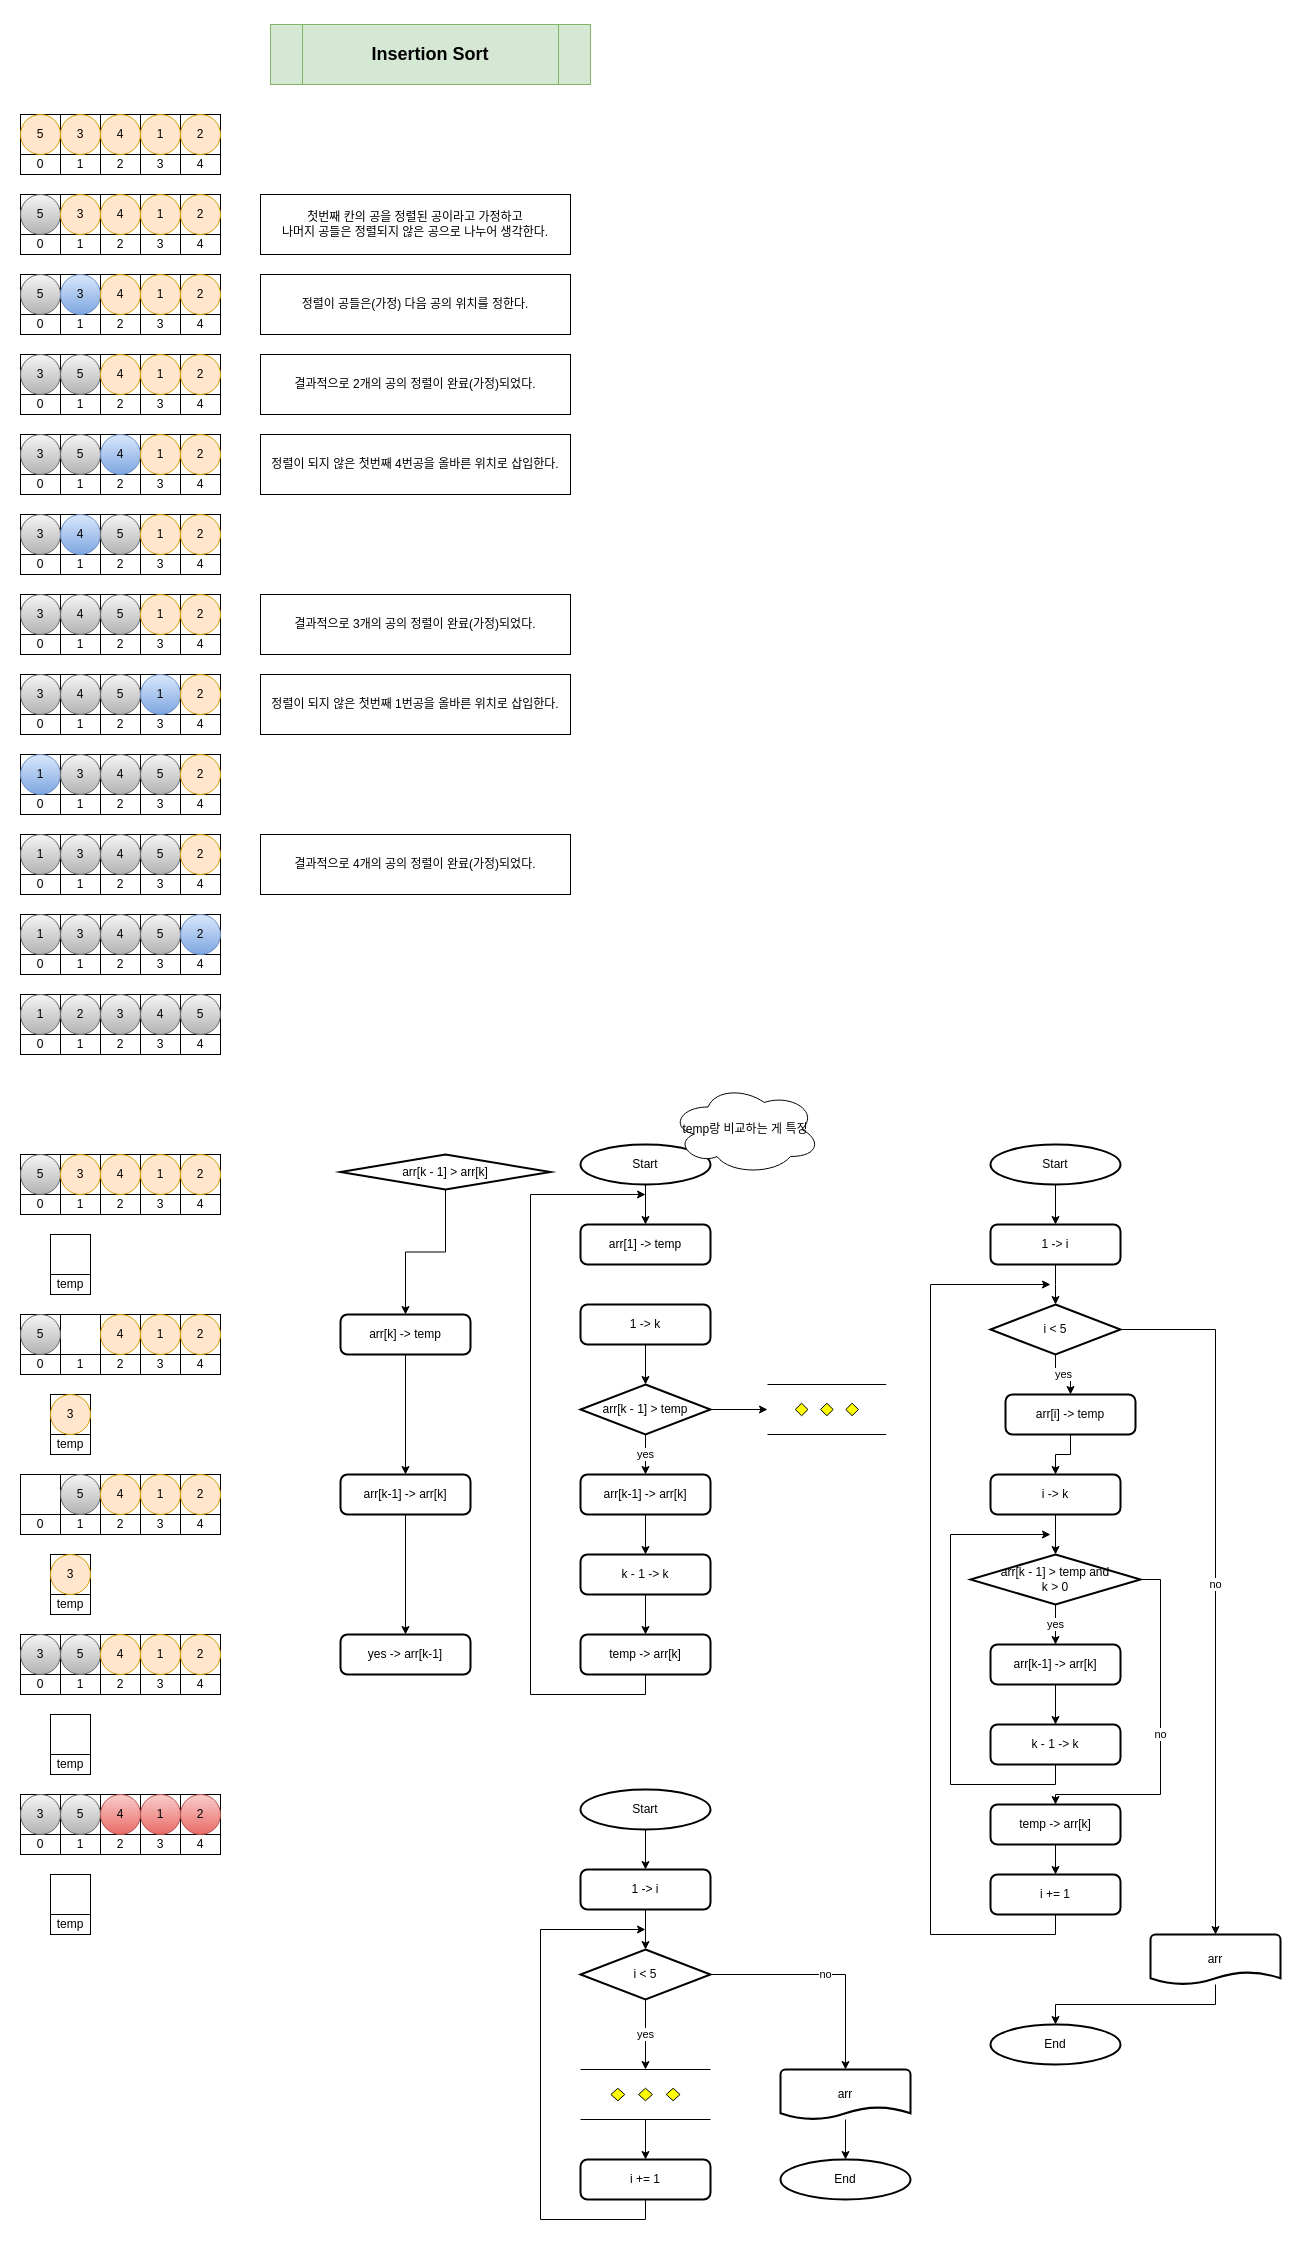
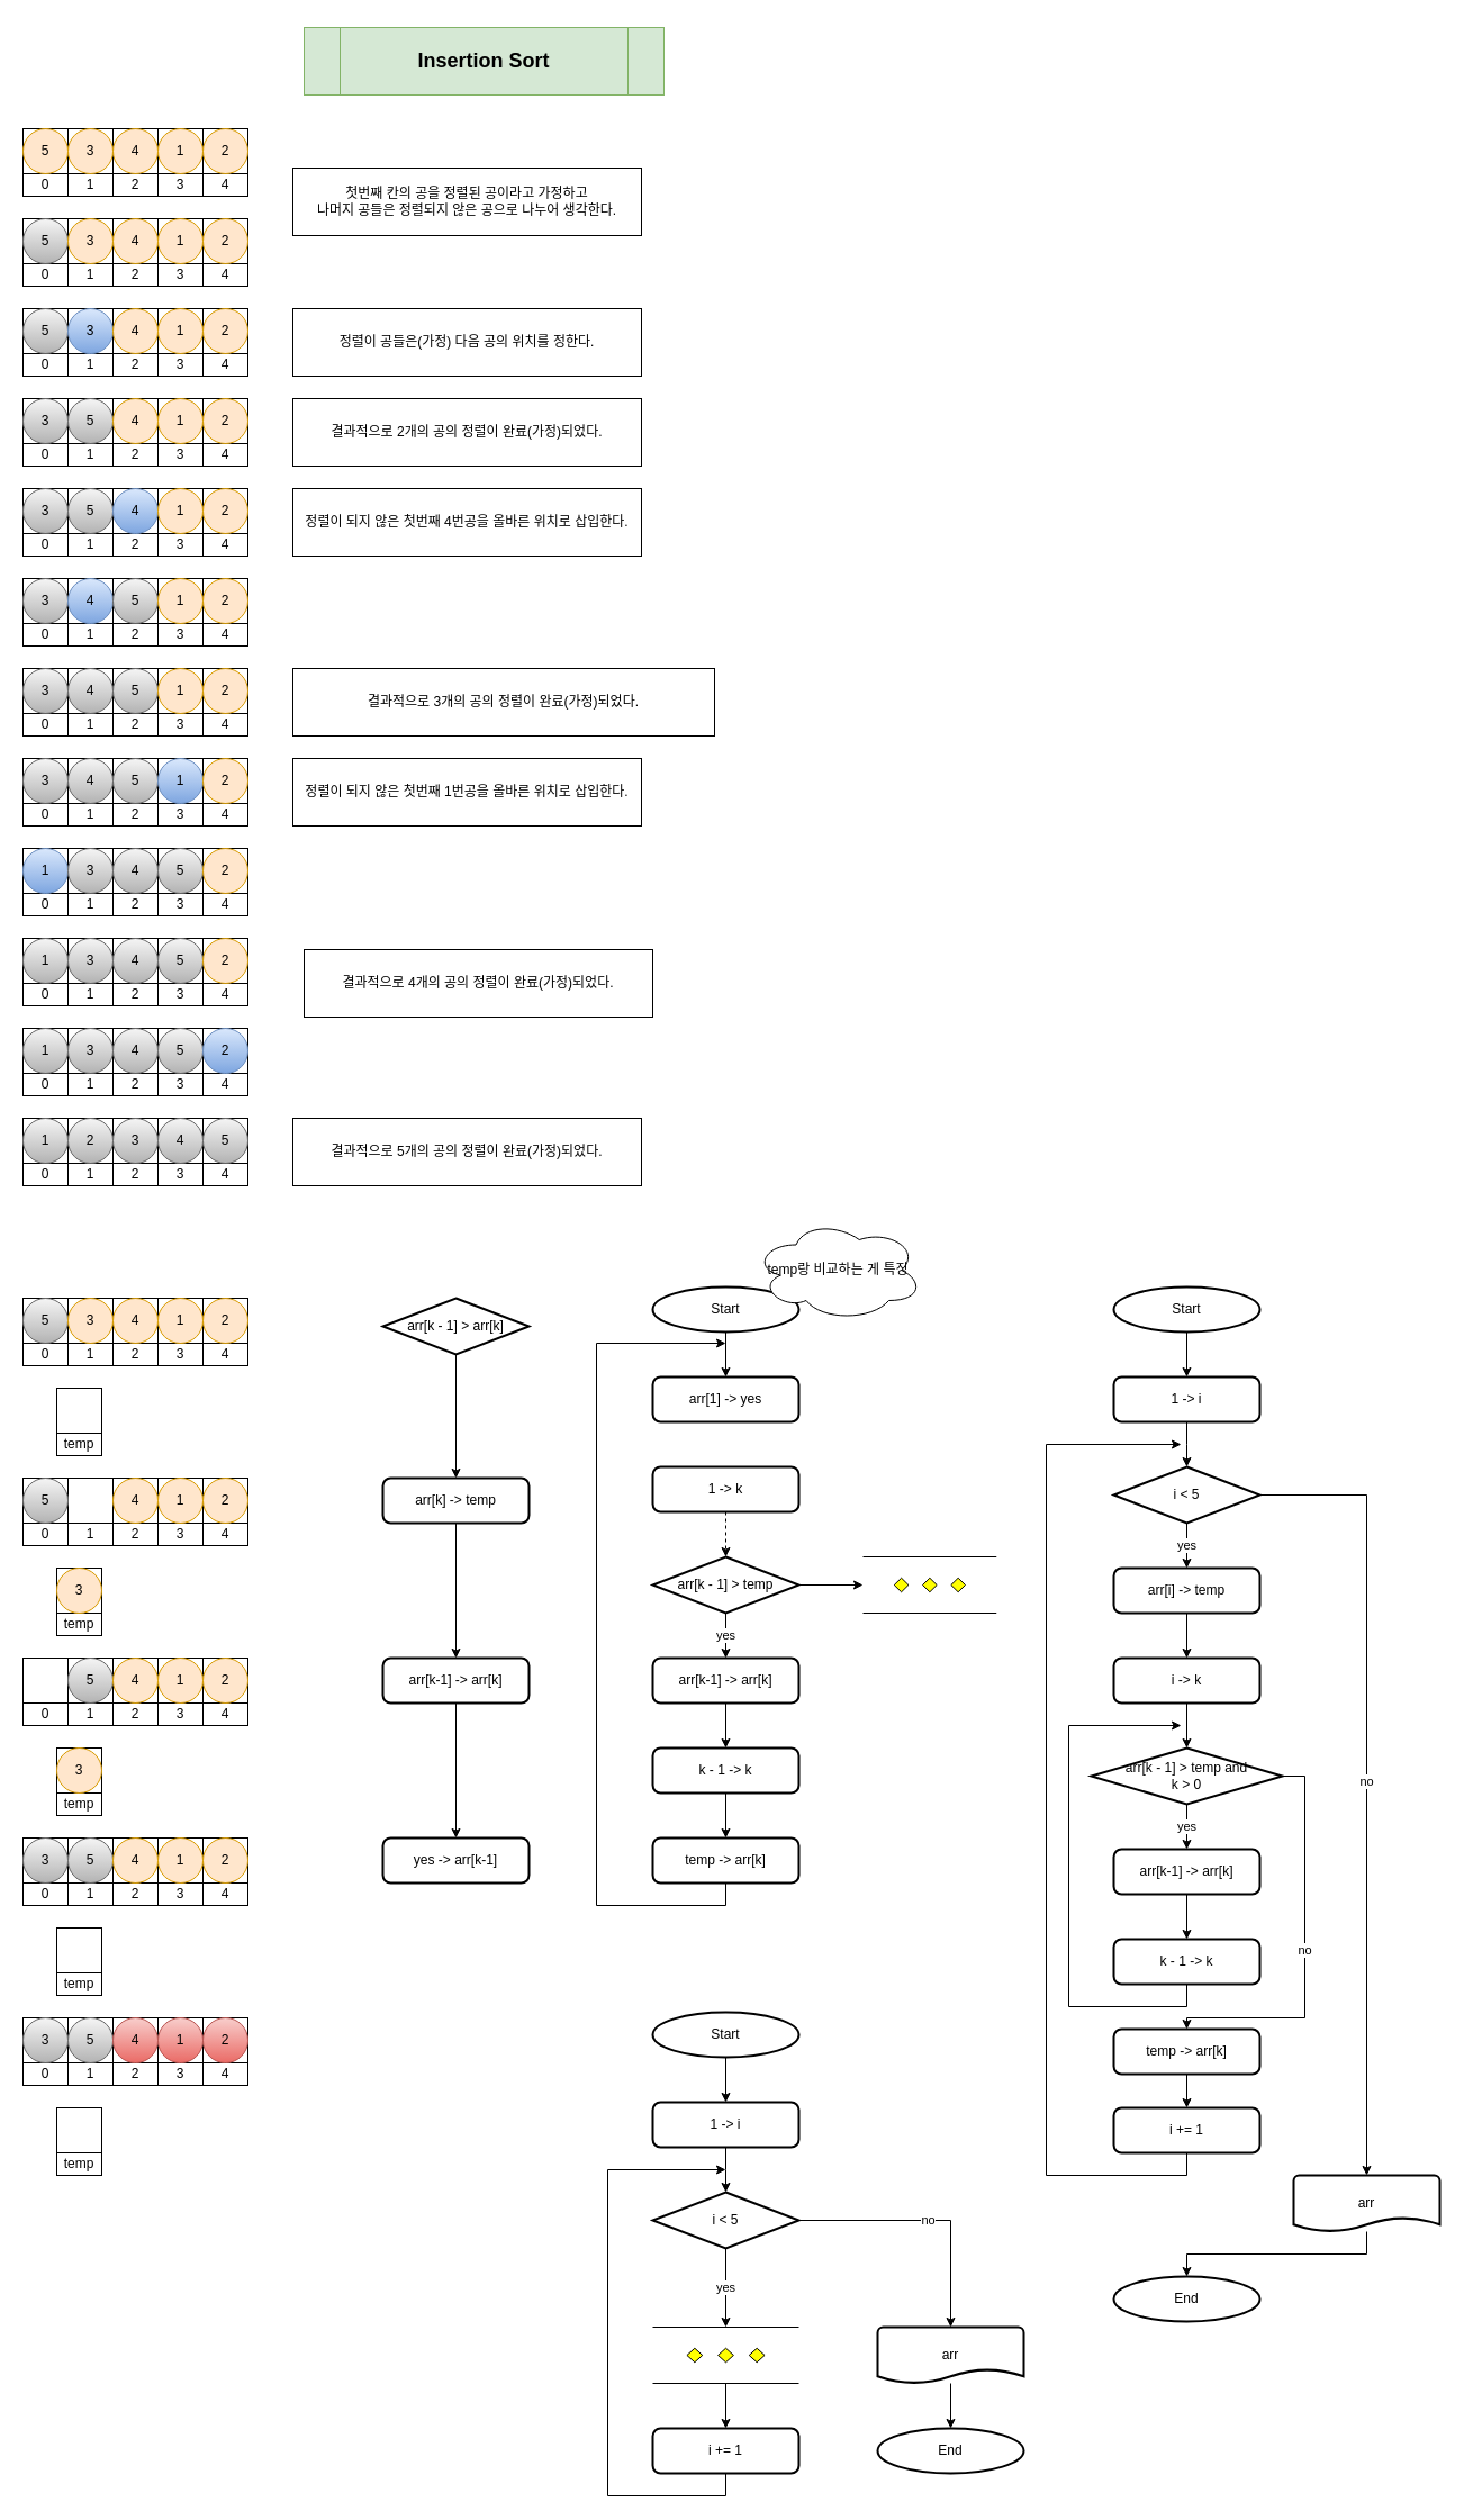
- <mxCell id="33" value="첫번째 칸의 공을 정렬된 공이라고 가정하고&lt;br&gt;나머지 공들은 정렬되지 않은 공으로 나누어 생각한다." style="rounded=0;whiteSpace=wrap;html=1;sketch=0;" vertex="1" parent="1"><mxGeometry x="260" y="190" width="310" height="60" as="geometry" /></mxCell>
+ <mxCell id="33" value="첫번째 칸의 공을 정렬된 공이라고 가정하고&lt;br&gt;나머지 공들은 정렬되지 않은 공으로 나누어 생각한다." style="rounded=0;whiteSpace=wrap;html=1;sketch=0;" vertex="1" parent="1"><mxGeometry x="260" y="145" width="310" height="60" as="geometry" /></mxCell>
- <mxCell id="112" value="결과적으로 3개의 공의 정렬이 완료(가정)되었다." style="rounded=0;whiteSpace=wrap;html=1;sketch=0;" vertex="1" parent="1"><mxGeometry x="260" y="590" width="310" height="60" as="geometry" /></mxCell>
+ <mxCell id="112" value="결과적으로 3개의 공의 정렬이 완료(가정)되었다." style="rounded=0;whiteSpace=wrap;html=1;sketch=0;" vertex="1" parent="1"><mxGeometry x="260" y="590" width="375" height="60" as="geometry" /></mxCell>
- <mxCell id="128" value="결과적으로 4개의 공의 정렬이 완료(가정)되었다." style="rounded=0;whiteSpace=wrap;html=1;sketch=0;" vertex="1" parent="1"><mxGeometry x="260" y="830" width="310" height="60" as="geometry" /></mxCell>
+ <mxCell id="128" value="결과적으로 4개의 공의 정렬이 완료(가정)되었다." style="rounded=0;whiteSpace=wrap;html=1;sketch=0;" vertex="1" parent="1"><mxGeometry x="270" y="840" width="310" height="60" as="geometry" /></mxCell>
+ <mxCell id="144" value="결과적으로 5개의 공의 정렬이 완료(가정)되었다." style="rounded=0;whiteSpace=wrap;html=1;sketch=0;" vertex="1" parent="1"><mxGeometry x="260" y="990" width="310" height="60" as="geometry" /></mxCell>
- <mxCell id="260" value="arr[k - 1] &amp;gt; arr[k]" style="strokeWidth=2;html=1;shape=mxgraph.flowchart.decision;whiteSpace=wrap;" vertex="1" parent="1"><mxGeometry x="340" y="1150" width="210" height="35" as="geometry" /></mxCell>
+ <mxCell id="260" value="arr[k - 1] &amp;gt; arr[k]" style="strokeWidth=2;html=1;shape=mxgraph.flowchart.decision;whiteSpace=wrap;" vertex="1" parent="1"><mxGeometry x="340" y="1150" width="130" height="50" as="geometry" /></mxCell>
- <mxCell id="269" value="arr[1] -&amp;gt; temp" style="rounded=1;whiteSpace=wrap;html=1;absoluteArcSize=1;arcSize=14;strokeWidth=2;" vertex="1" parent="1"><mxGeometry x="580" y="1220" width="130" height="40" as="geometry" /></mxCell>
+ <mxCell id="269" value="arr[1] -&amp;gt; yes" style="rounded=1;whiteSpace=wrap;html=1;absoluteArcSize=1;arcSize=14;strokeWidth=2;" vertex="1" parent="1"><mxGeometry x="580" y="1220" width="130" height="40" as="geometry" /></mxCell>
- <mxCell id="270" style="edgeStyle=orthogonalEdgeStyle;rounded=0;orthogonalLoop=1;jettySize=auto;html=1;exitX=0.5;exitY=1;exitDx=0;exitDy=0;" edge="1" parent="1" source="271" target="268"><mxGeometry relative="1" as="geometry" /></mxCell>
+ <mxCell id="270" style="edgeStyle=orthogonalEdgeStyle;rounded=0;orthogonalLoop=1;jettySize=auto;html=1;exitX=0.5;exitY=1;exitDx=0;exitDy=0;dashed=1;" edge="1" parent="1" source="271" target="268"><mxGeometry relative="1" as="geometry" /></mxCell>
- <mxCell id="317" value="arr[i] -&amp;gt; temp" style="rounded=1;whiteSpace=wrap;html=1;absoluteArcSize=1;arcSize=14;strokeWidth=2;" vertex="1" parent="1"><mxGeometry x="1005" y="1390" width="130" height="40" as="geometry" /></mxCell>
+ <mxCell id="317" value="arr[i] -&amp;gt; temp" style="rounded=1;whiteSpace=wrap;html=1;absoluteArcSize=1;arcSize=14;strokeWidth=2;" vertex="1" parent="1"><mxGeometry x="990" y="1390" width="130" height="40" as="geometry" /></mxCell>
